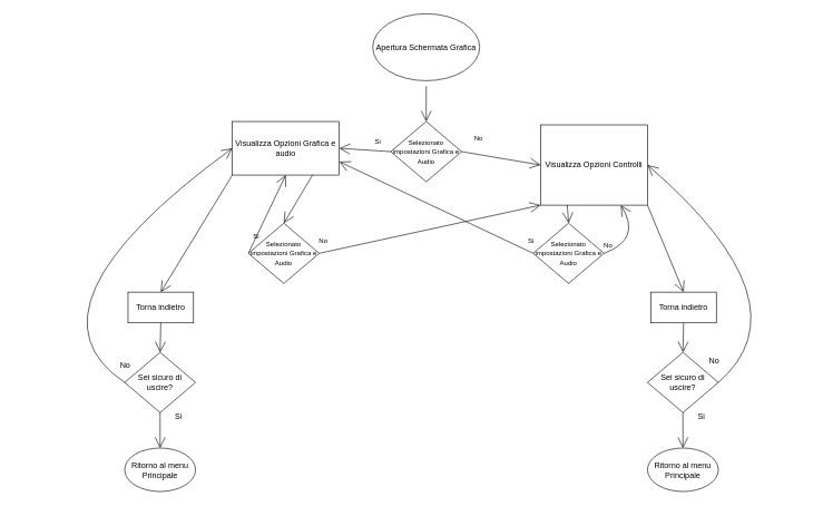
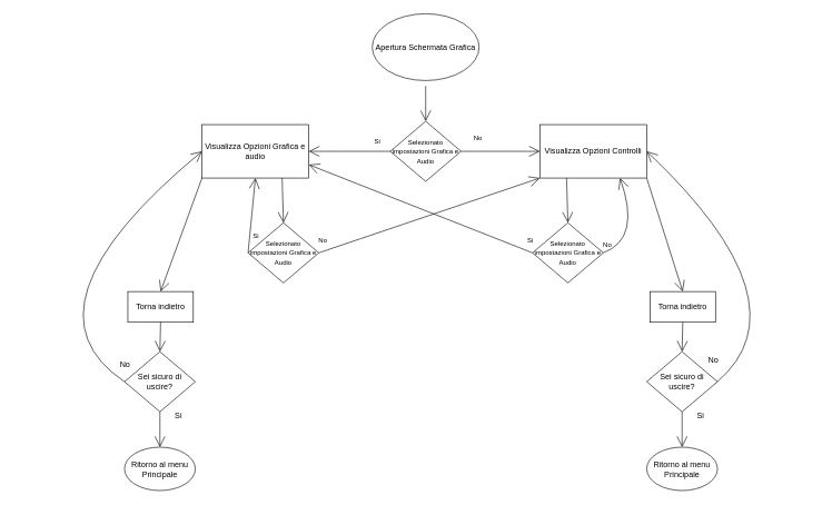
- <mxCell id="2" value="Visualizza Opzioni Grafica e audio" style="rounded=0;whiteSpace=wrap;html=1;hachureGap=4;" parent="1" vertex="1"><mxGeometry x="347" y="181" width="160" height="80" as="geometry" /></mxCell>
+ <mxCell id="2" value="Visualizza Opzioni Grafica e audio" style="rounded=0;whiteSpace=wrap;html=1;hachureGap=4;" parent="1" vertex="1"><mxGeometry x="302" y="186" width="160" height="80" as="geometry" /></mxCell>
- <mxCell id="17" value="Visualizza Opzioni Controlli" style="rounded=0;whiteSpace=wrap;html=1;hachureGap=4;" vertex="1" parent="1"><mxGeometry x="808" y="186" width="160" height="120" as="geometry" /></mxCell>
+ <mxCell id="17" value="Visualizza Opzioni Controlli" style="rounded=0;whiteSpace=wrap;html=1;hachureGap=4;" vertex="1" parent="1"><mxGeometry x="808" y="186" width="160" height="80" as="geometry" /></mxCell>
